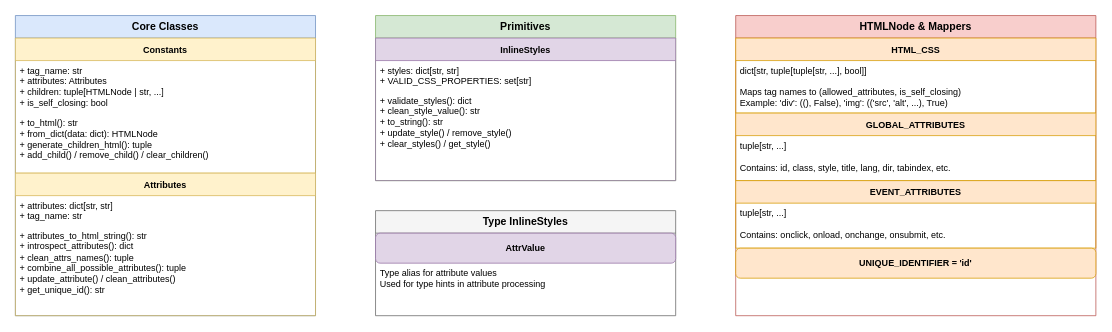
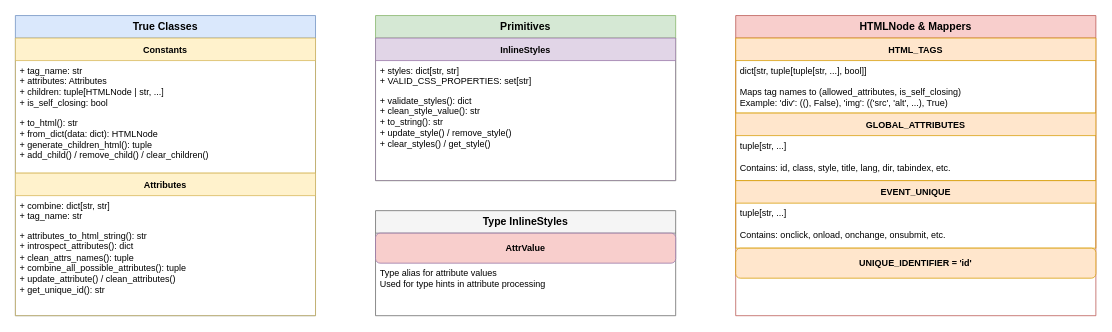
- <mxCell id="2" value="Core Classes" style="swimlane;fontStyle=1;childLayout=stackLayout;horizontal=1;startSize=30;horizontalStack=0;resizeParent=1;resizeParentMax=0;resizeLast=0;collapsible=1;marginBottom=0;whiteSpace=wrap;html=1;fillColor=#dae8fc;strokeColor=#6c8ebf;fontSize=14;" parent="1" vertex="1"><mxGeometry x="20" y="20" width="400" height="400" as="geometry" /></mxCell>
+ <mxCell id="2" value="True Classes" style="swimlane;fontStyle=1;childLayout=stackLayout;horizontal=1;startSize=30;horizontalStack=0;resizeParent=1;resizeParentMax=0;resizeLast=0;collapsible=1;marginBottom=0;whiteSpace=wrap;html=1;fillColor=#dae8fc;strokeColor=#6c8ebf;fontSize=14;" parent="1" vertex="1"><mxGeometry x="20" y="20" width="400" height="400" as="geometry" /></mxCell>
- <mxCell id="14" value="HTML_CSS" style="swimlane;fontStyle=1;childLayout=stackLayout;horizontal=1;startSize=30;fillColor=#ffe6cc;strokeColor=#d79b00;fontSize=12;" parent="13" vertex="1"><mxGeometry y="30" width="480" height="100" as="geometry" /></mxCell>
+ <mxCell id="14" value="HTML_TAGS" style="swimlane;fontStyle=1;childLayout=stackLayout;horizontal=1;startSize=30;fillColor=#ffe6cc;strokeColor=#d79b00;fontSize=12;" parent="13" vertex="1"><mxGeometry y="30" width="480" height="100" as="geometry" /></mxCell>
- <mxCell id="18" value="EVENT_ATTRIBUTES" style="swimlane;fontStyle=1;childLayout=stackLayout;horizontal=1;startSize=30;fillColor=#ffe6cc;strokeColor=#d79b00;fontSize=12;" parent="13" vertex="1"><mxGeometry y="220" width="480" height="90" as="geometry" /></mxCell>
+ <mxCell id="18" value="EVENT_UNIQUE" style="swimlane;fontStyle=1;childLayout=stackLayout;horizontal=1;startSize=30;fillColor=#ffe6cc;strokeColor=#d79b00;fontSize=12;" parent="13" vertex="1"><mxGeometry y="220" width="480" height="90" as="geometry" /></mxCell>
- <mxCell id="7" value="+ attributes: dict[str, str]&#10;+ tag_name: str" style="text;strokeColor=none;fillColor=none;align=left;verticalAlign=top;spacingLeft=4;spacingRight=4;overflow=hidden;rotatable=0;points=[[0,0.5],[1,0.5]];portConstraint=eastwest;whiteSpace=wrap;html=1;" parent="6" vertex="1"><mxGeometry y="30" width="400" height="40" as="geometry" /></mxCell>
+ <mxCell id="7" value="+ combine: dict[str, str]&#10;+ tag_name: str" style="text;strokeColor=none;fillColor=none;align=left;verticalAlign=top;spacingLeft=4;spacingRight=4;overflow=hidden;rotatable=0;points=[[0,0.5],[1,0.5]];portConstraint=eastwest;whiteSpace=wrap;html=1;" parent="6" vertex="1"><mxGeometry y="30" width="400" height="40" as="geometry" /></mxCell>
- <mxCell id="22" value="AttrValue" style="rounded=1;whiteSpace=wrap;html=1;fillColor=#e1d5e7;strokeColor=#9673a6;fontSize=12;fontStyle=1;" parent="21" vertex="1"><mxGeometry y="30" width="400" height="40" as="geometry" /></mxCell>
+ <mxCell id="22" value="AttrValue" style="rounded=1;whiteSpace=wrap;html=1;fillColor=#f8cecc;strokeColor=#9673a6;fontSize=12;fontStyle=1;" parent="21" vertex="1"><mxGeometry y="30" width="400" height="40" as="geometry" /></mxCell>
